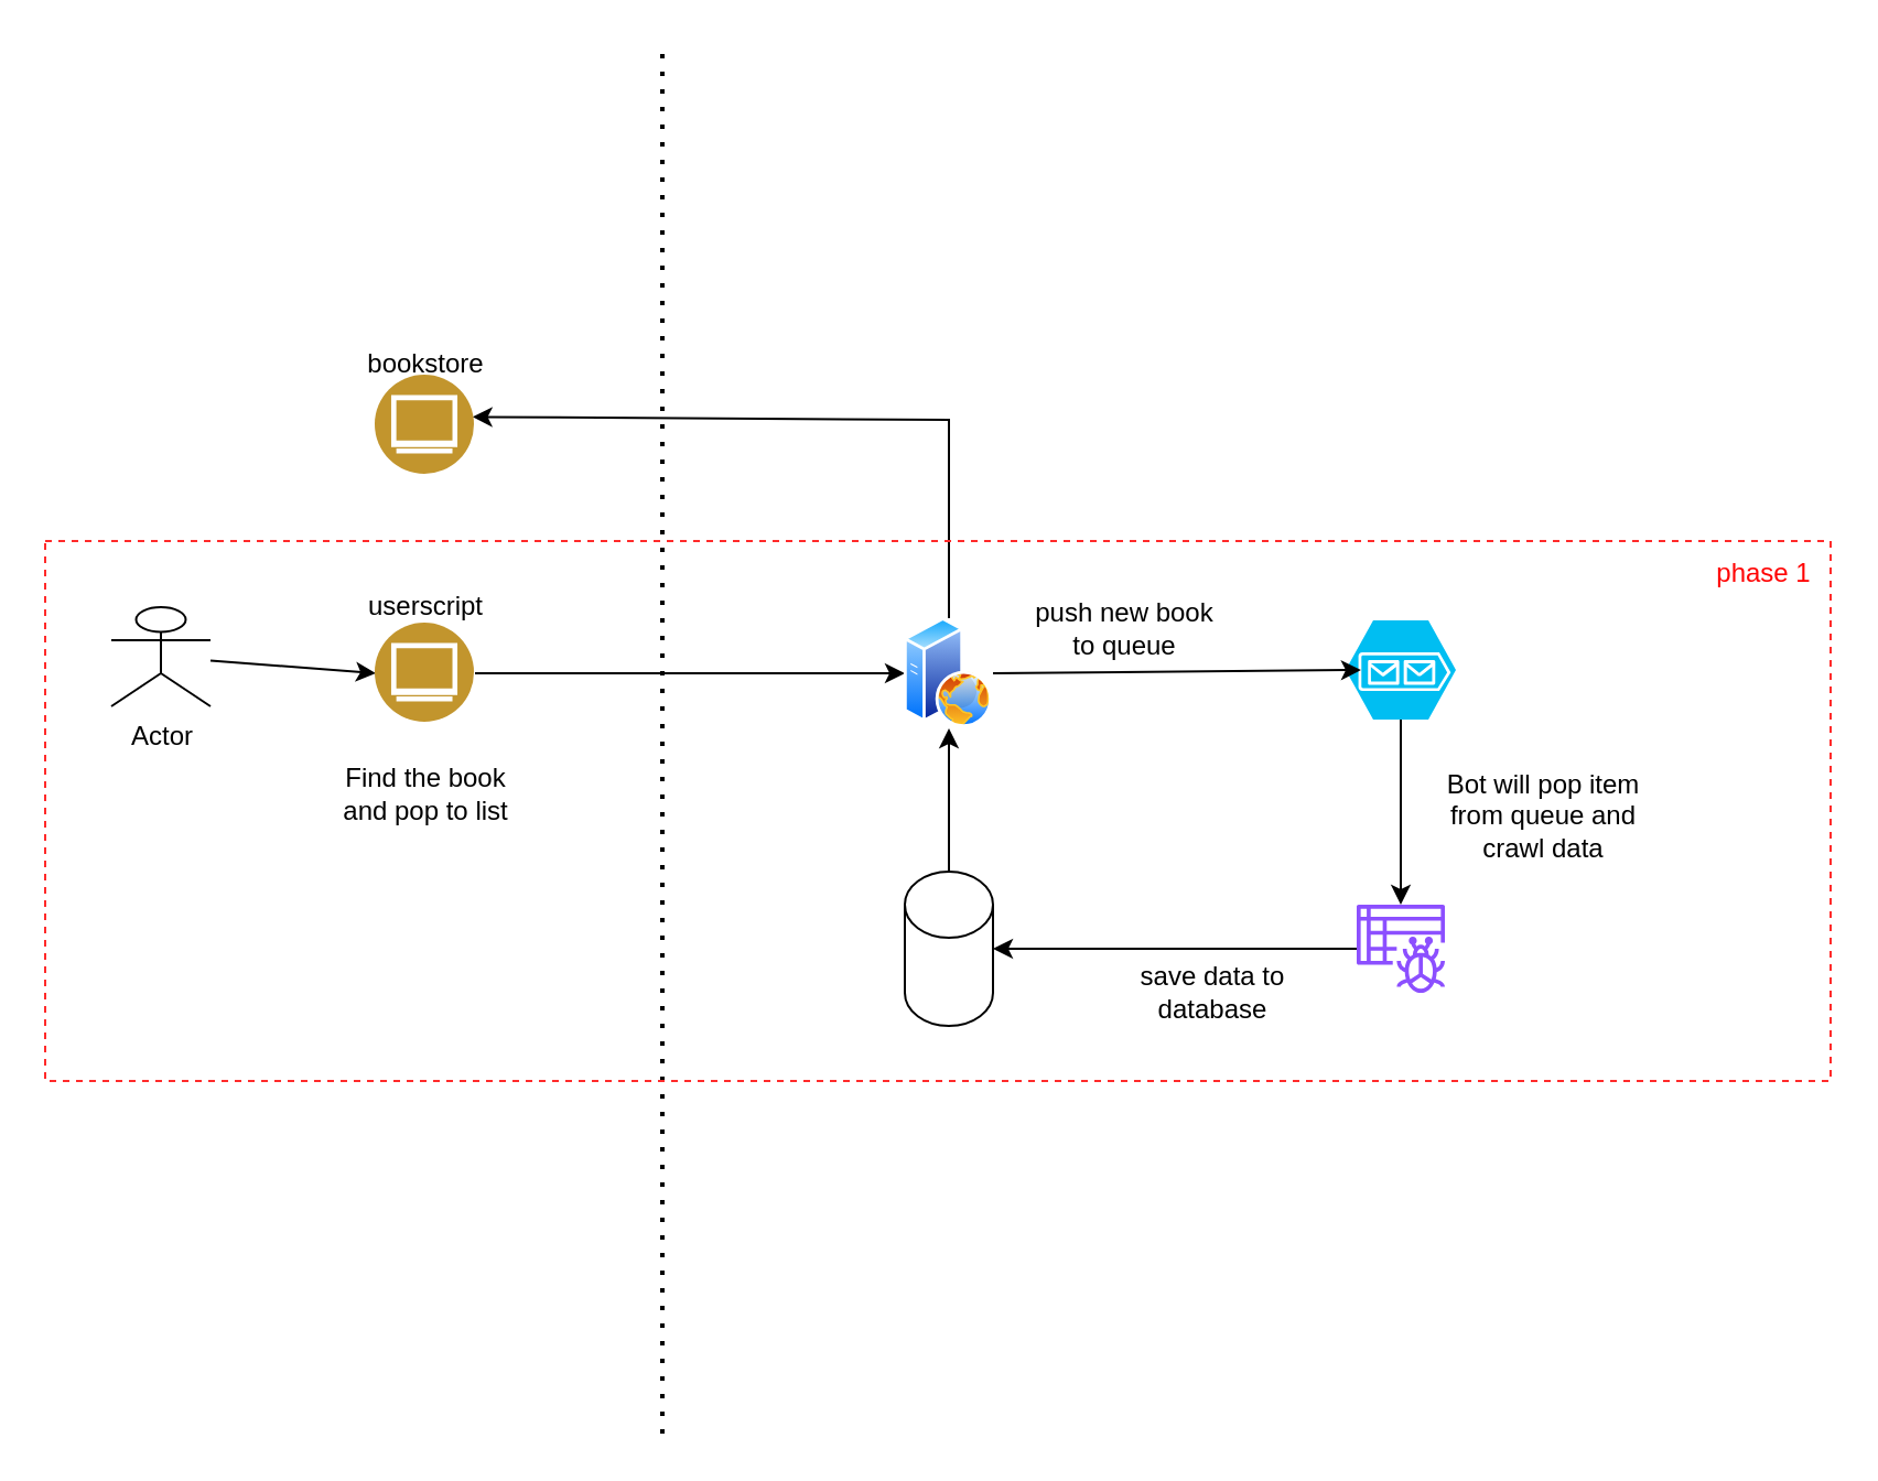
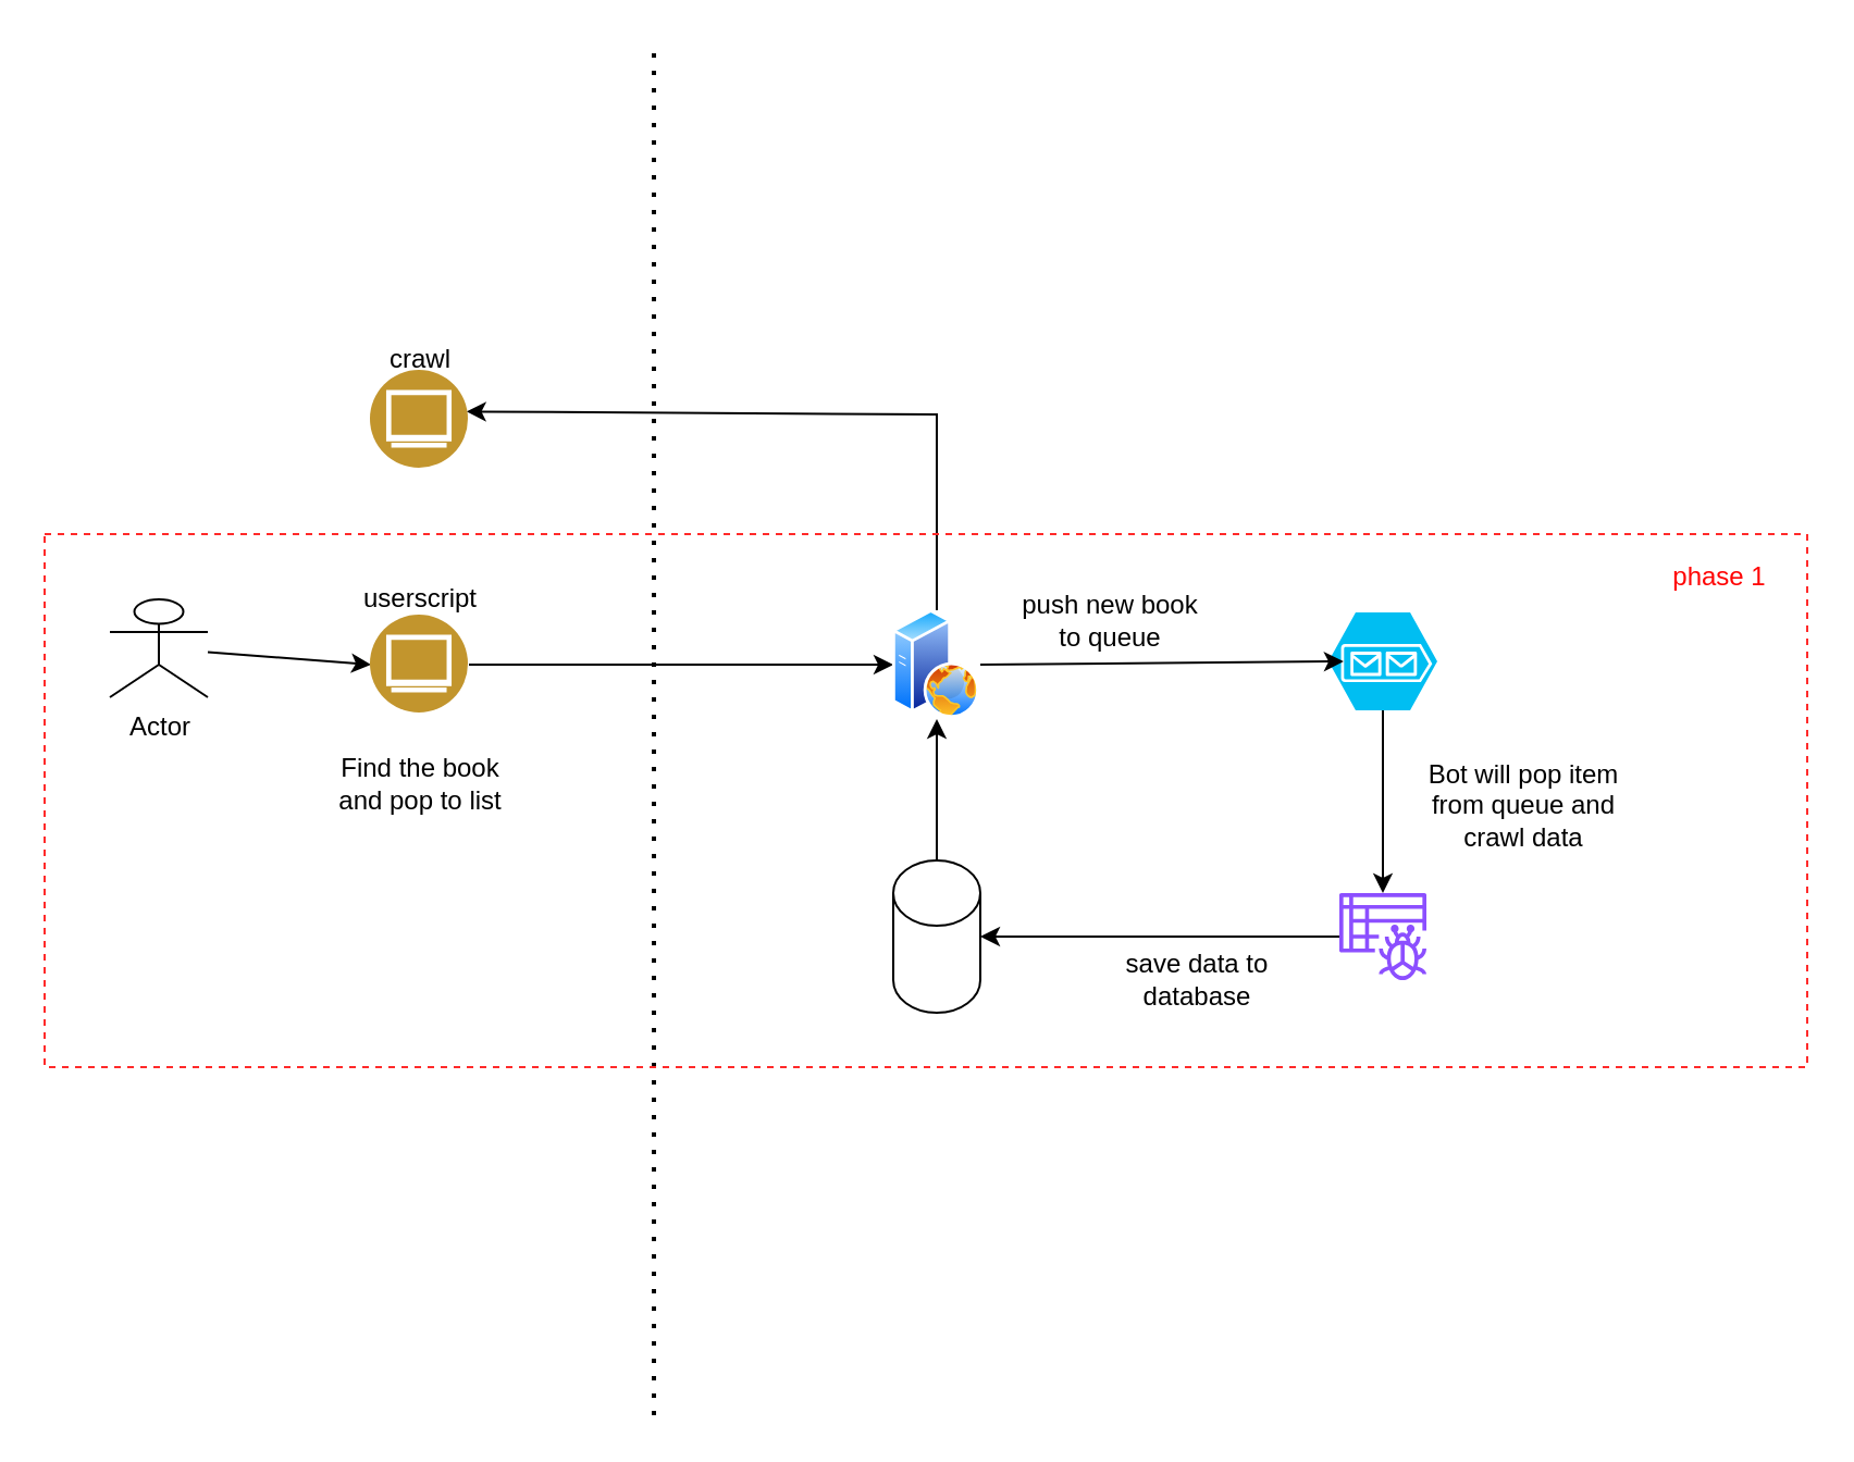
- <mxCell id="22" value="bookstore" style="text;html=1;strokeColor=none;fillColor=none;align=center;verticalAlign=middle;whiteSpace=wrap;rounded=0;" parent="1" vertex="1"><mxGeometry x="162.5" y="150" width="60" height="30" as="geometry" /></mxCell>
+ <mxCell id="22" value="crawl" style="text;html=1;strokeColor=none;fillColor=none;align=center;verticalAlign=middle;whiteSpace=wrap;rounded=0;" parent="1" vertex="1"><mxGeometry x="162.5" y="150" width="60" height="30" as="geometry" /></mxCell>
- <mxCell id="24" value="phase 1" style="text;html=1;strokeColor=none;fillColor=none;align=center;verticalAlign=middle;whiteSpace=wrap;rounded=0;fontColor=#FF0303;" parent="1" vertex="1"><mxGeometry x="770" y="245" width="60" height="30" as="geometry" /></mxCell>
+ <mxCell id="24" value="phase 1" style="text;html=1;strokeColor=none;fillColor=none;align=center;verticalAlign=middle;whiteSpace=wrap;rounded=0;fontColor=#FF0303;" parent="1" vertex="1"><mxGeometry x="760" y="250" width="60" height="30" as="geometry" /></mxCell>
